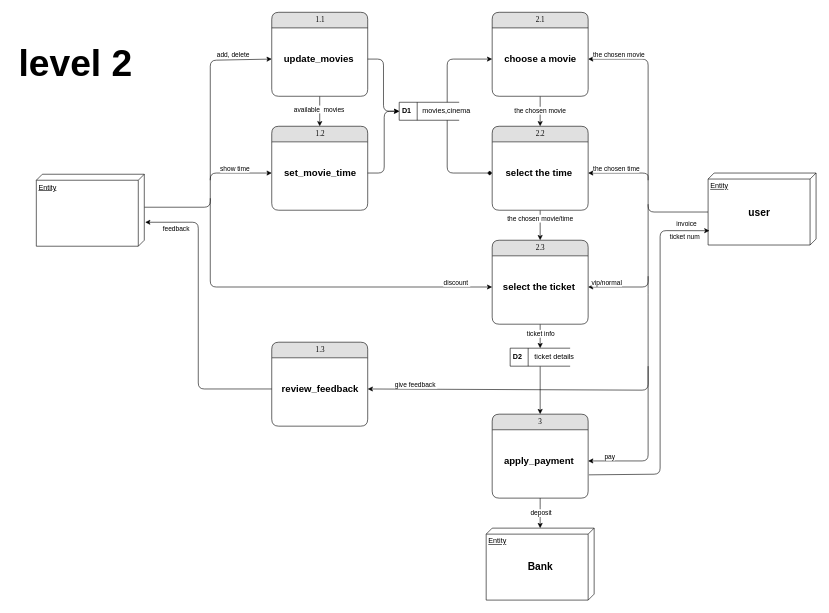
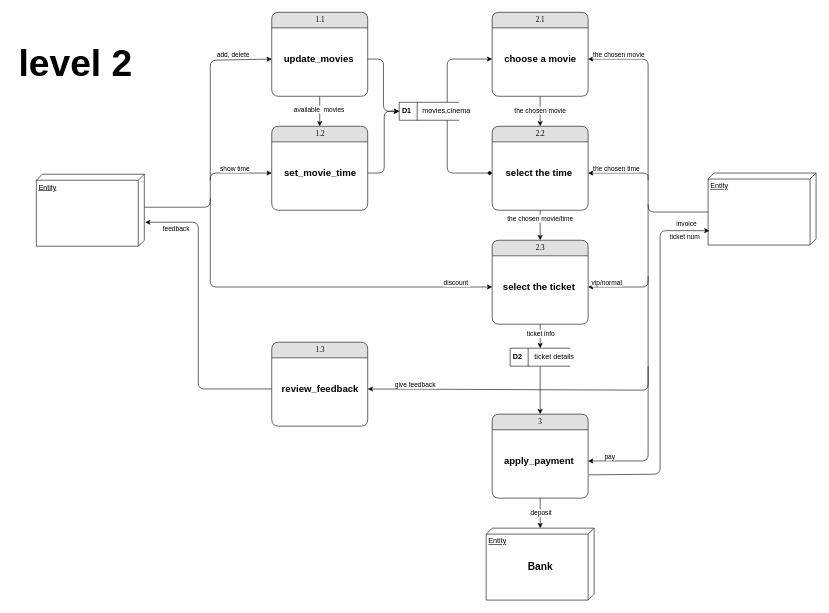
- <mxCell id="32" value="user" style="text;html=1;align=center;verticalAlign=middle;resizable=0;points=[];autosize=1;strokeColor=none;fillColor=none;fontSize=17;fontStyle=1" vertex="1" parent="1"><mxGeometry x="1235" y="340" width="60" height="30" as="geometry" /></mxCell>
